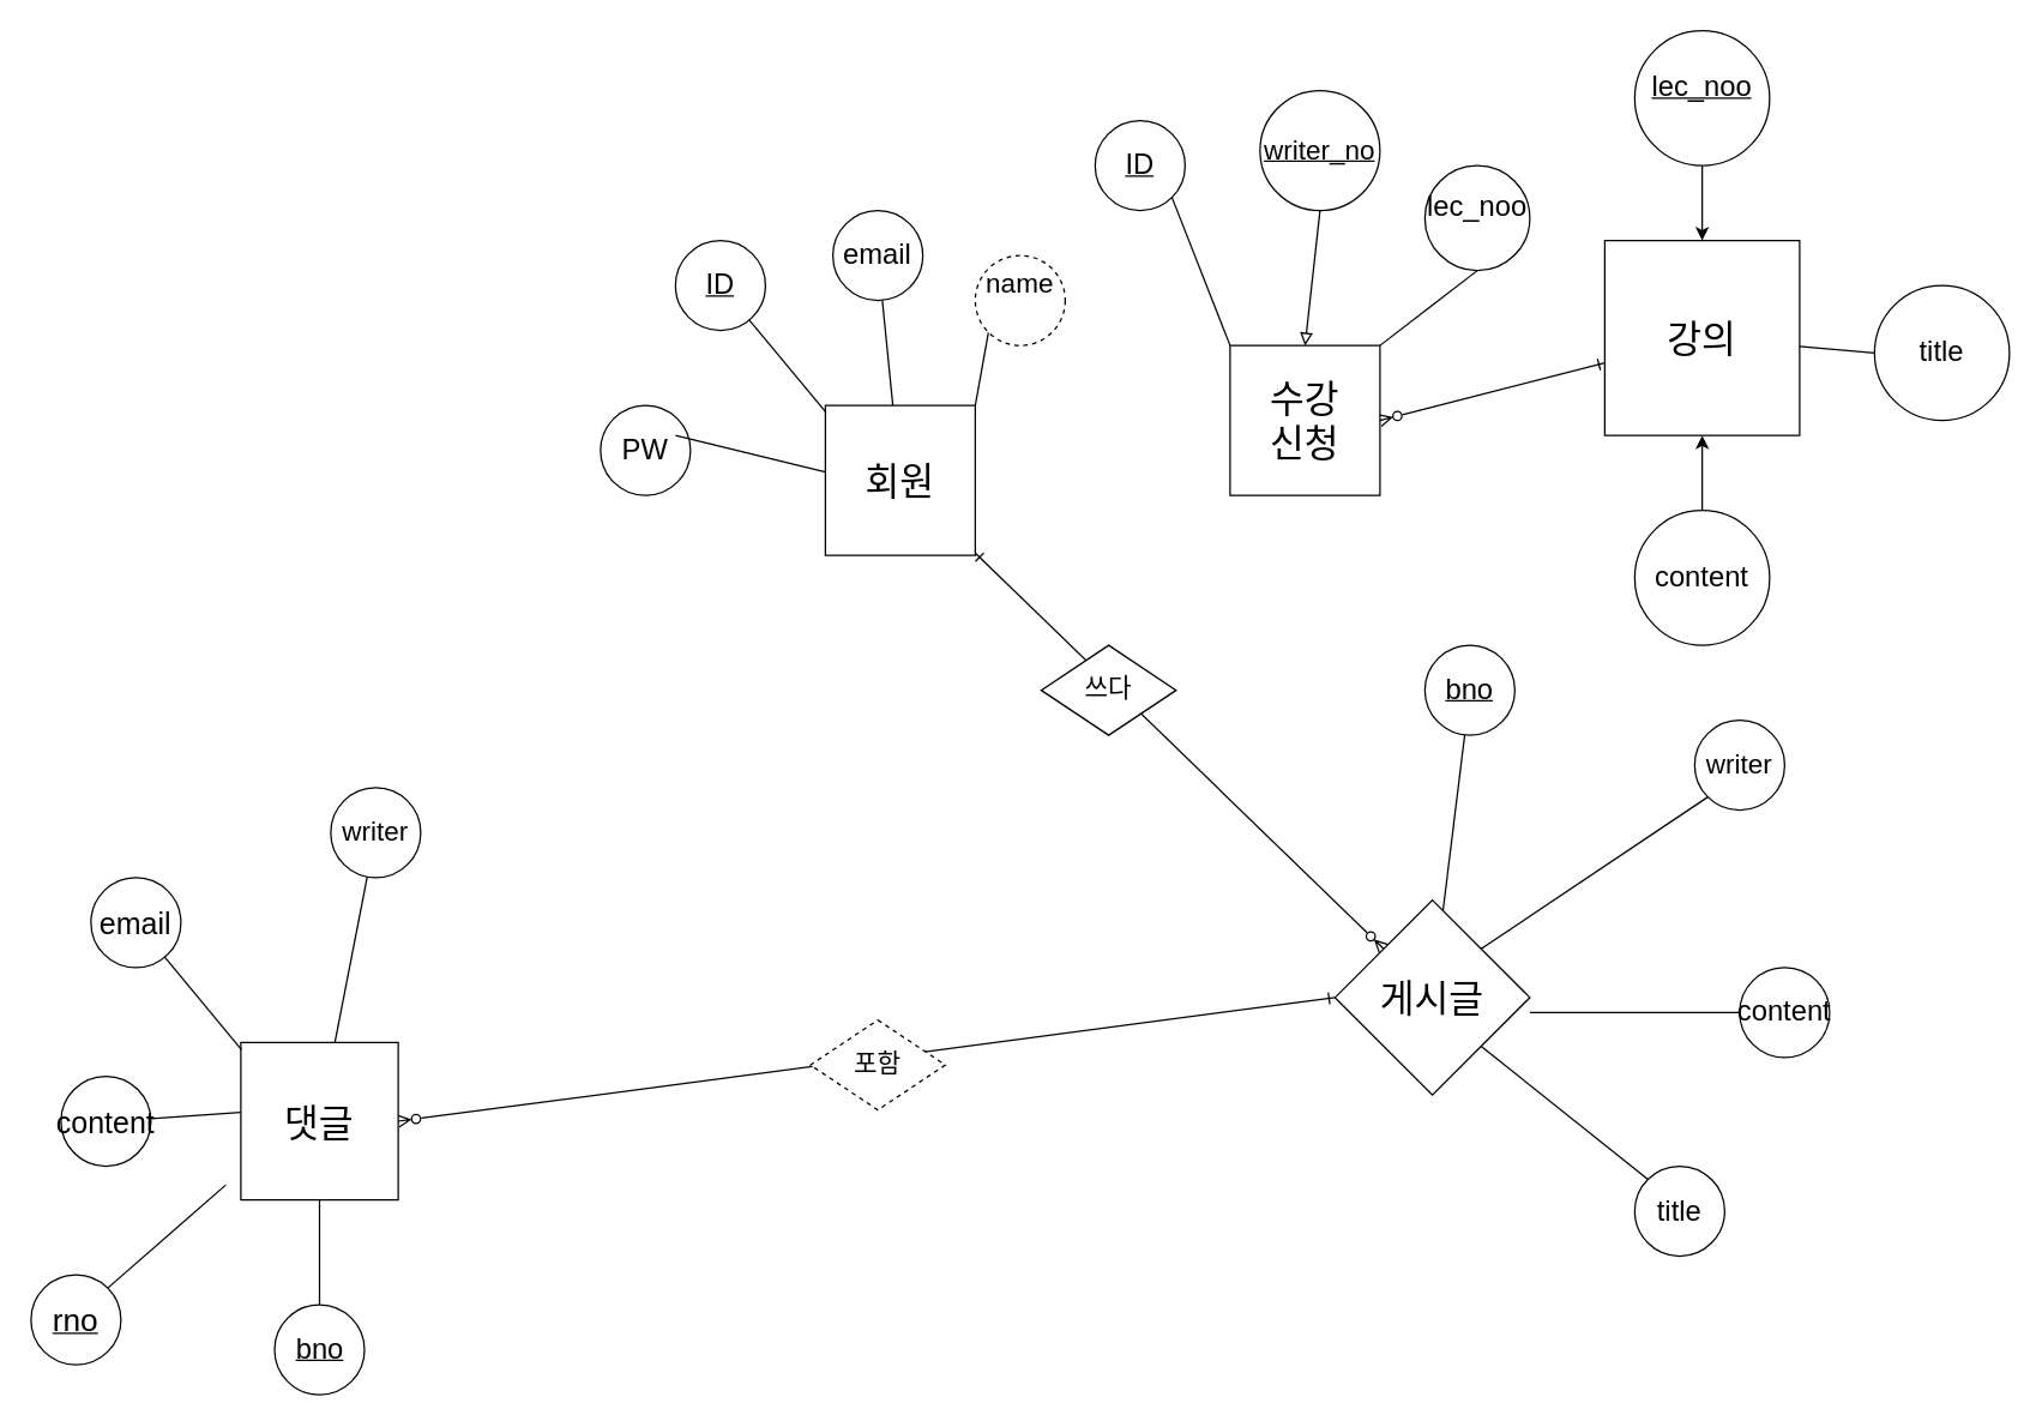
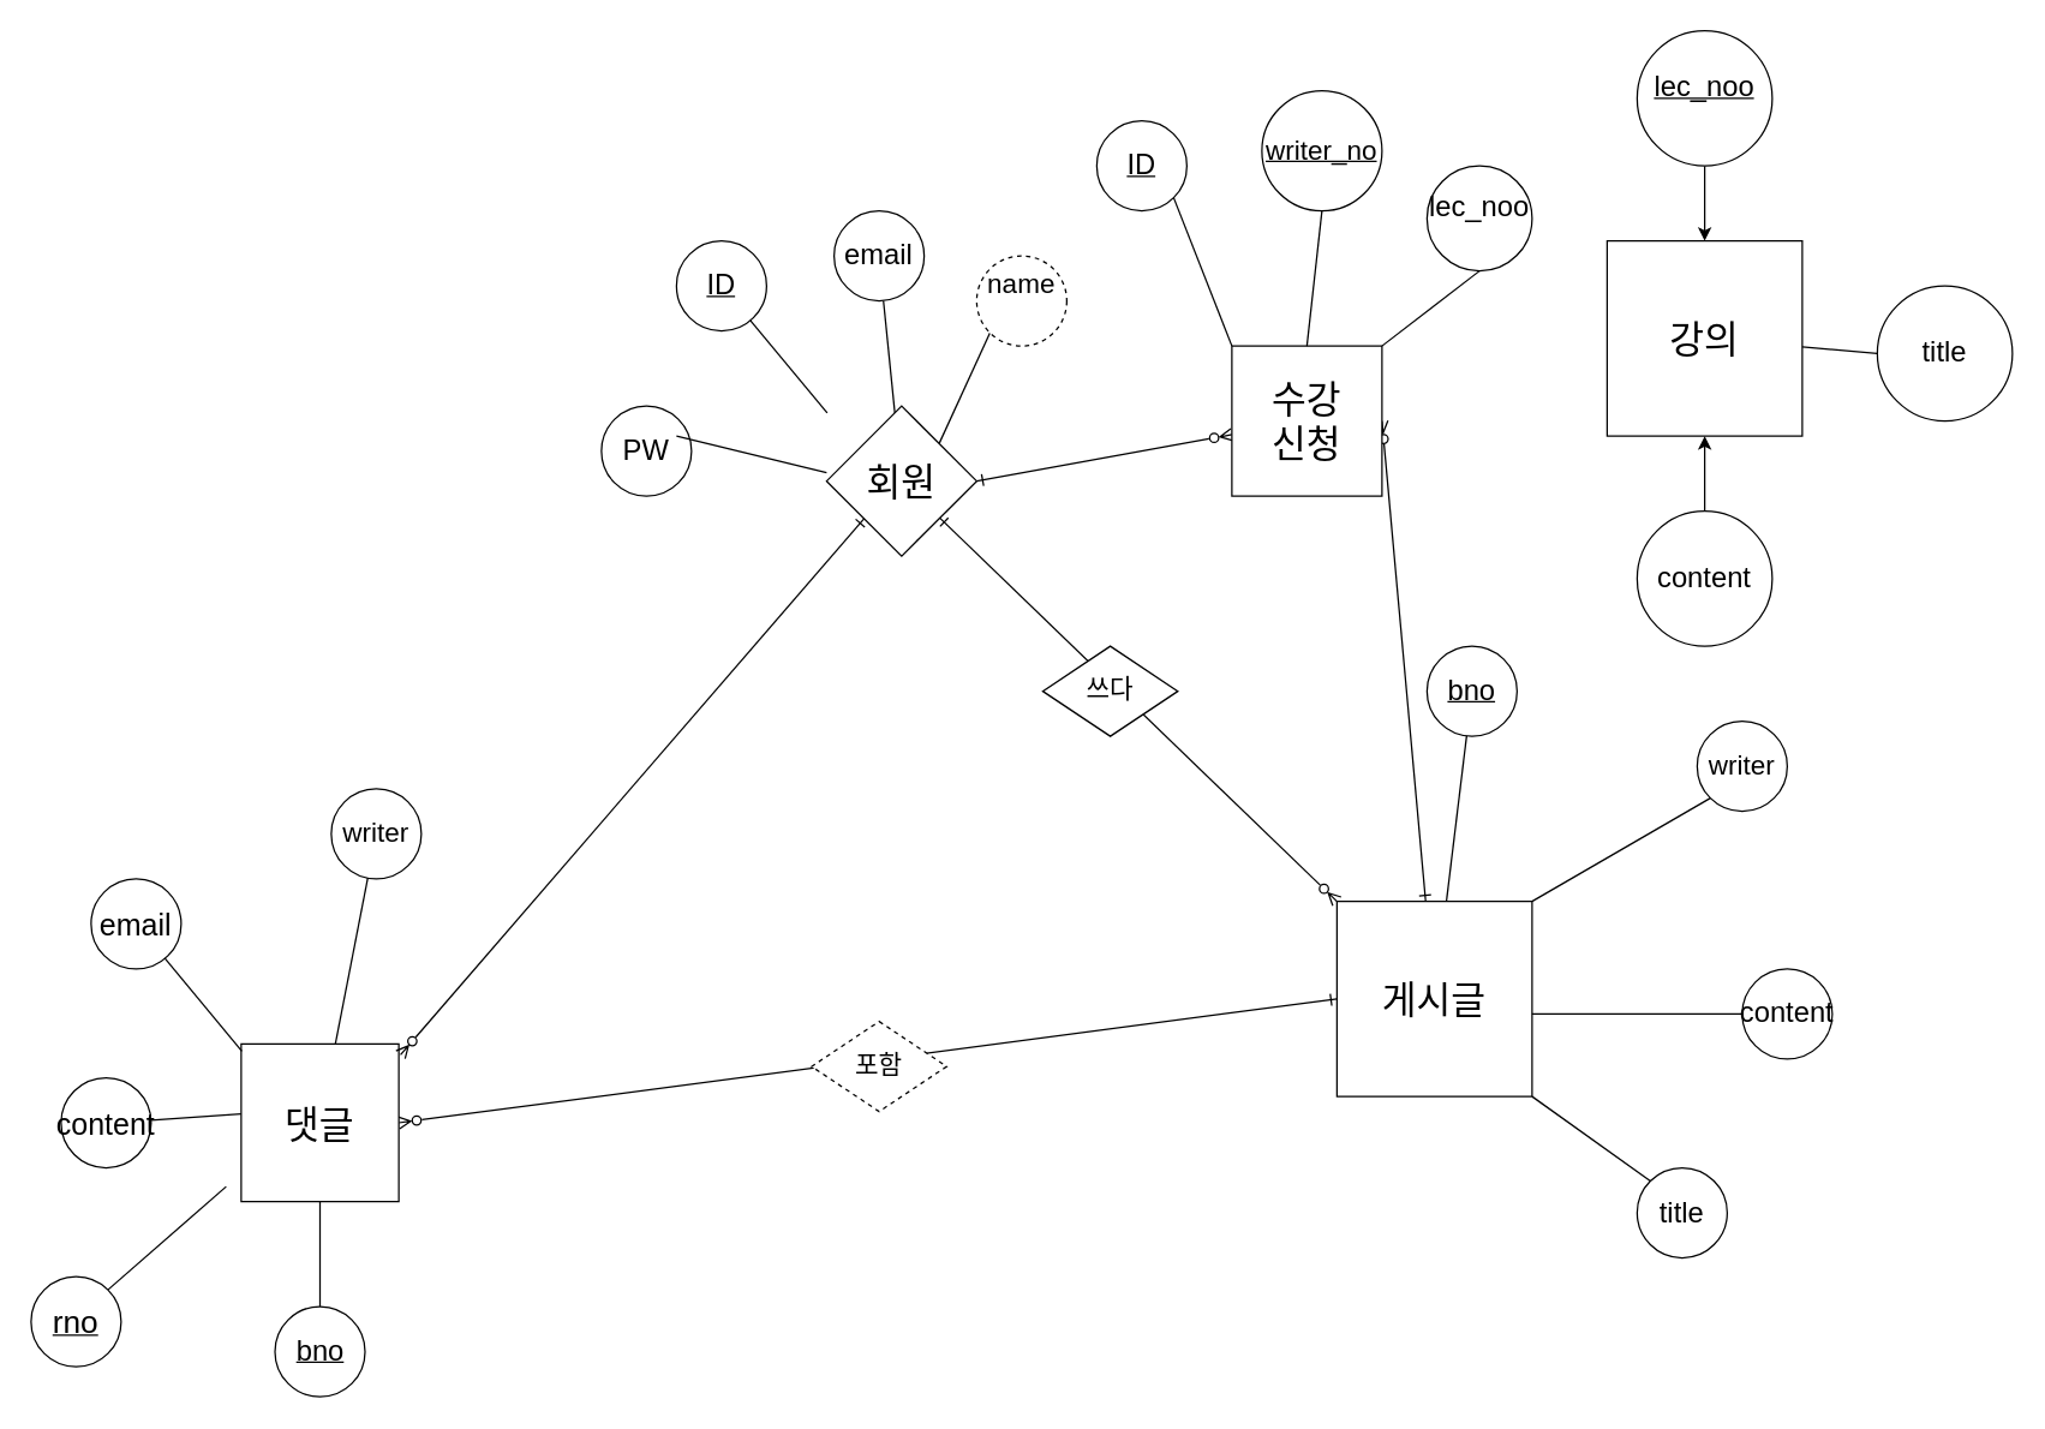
- <mxCell id="45" style="rounded=0;orthogonalLoop=1;jettySize=auto;html=1;exitX=0.5;exitY=1;exitDx=0;exitDy=0;entryX=0.5;entryY=0;entryDx=0;entryDy=0;endArrow=block;endFill=0;" edge="1" parent="1" source="46" target="44"><mxGeometry relative="1" as="geometry" /></mxCell>
+ <mxCell id="45" style="rounded=0;orthogonalLoop=1;jettySize=auto;html=1;exitX=0.5;exitY=1;exitDx=0;exitDy=0;entryX=0.5;entryY=0;entryDx=0;entryDy=0;endArrow=none;endFill=0;" edge="1" parent="1" source="46" target="44"><mxGeometry relative="1" as="geometry" /></mxCell>
- <mxCell id="42" style="rounded=0;orthogonalLoop=1;jettySize=auto;html=1;exitX=1;exitY=0.5;exitDx=0;exitDy=0;endArrow=ERone;endFill=0;startArrow=ERzeroToMany;startFill=0;" edge="1" parent="1" source="44" target="35"><mxGeometry relative="1" as="geometry" /></mxCell>
+ <mxCell id="42" style="rounded=0;orthogonalLoop=1;jettySize=auto;html=1;exitX=1;exitY=0.5;exitDx=0;exitDy=0;endArrow=ERone;endFill=0;startArrow=ERzeroToMany;startFill=0;" edge="1" parent="1" source="44" target="14"><mxGeometry relative="1" as="geometry" /></mxCell>
+ <mxCell id="2" style="rounded=0;orthogonalLoop=1;jettySize=auto;html=1;exitX=1;exitY=0.5;exitDx=0;exitDy=0;endArrow=ERzeroToMany;endFill=0;startArrow=ERone;startFill=0;" edge="1" parent="1" source="3" target="44"><mxGeometry relative="1" as="geometry" /></mxCell>
- <mxCell id="3" value="&lt;font style=&quot;font-size: 25px;&quot;&gt;회원&lt;/font&gt;" style="whiteSpace=wrap;html=1;aspect=fixed;" vertex="1" parent="1"><mxGeometry x="550" y="270" width="100" height="100" as="geometry" /></mxCell>
+ <mxCell id="3" value="&lt;font style=&quot;font-size: 25px;&quot;&gt;회원&lt;/font&gt;" style="rhombus;whiteSpace=wrap;html=1;aspect=fixed;" vertex="1" parent="1"><mxGeometry x="550" y="270" width="100" height="100" as="geometry" /></mxCell>
+ <mxCell id="34" style="rounded=0;orthogonalLoop=1;jettySize=auto;html=1;exitX=0;exitY=1;exitDx=0;exitDy=0;entryX=1.011;entryY=0.069;entryDx=0;entryDy=0;entryPerimeter=0;endArrow=ERzeroToMany;endFill=0;startArrow=ERone;startFill=0;" edge="1" parent="1" source="3" target="22"><mxGeometry relative="1" as="geometry" /></mxCell>
- <mxCell id="14" value="&lt;span style=&quot;font-size: 25px;&quot;&gt;게시글&lt;/span&gt;" style="rhombus;whiteSpace=wrap;html=1;aspect=fixed;" vertex="1" parent="1"><mxGeometry x="890" y="600" width="130" height="130" as="geometry" /></mxCell>
+ <mxCell id="14" value="&lt;span style=&quot;font-size: 25px;&quot;&gt;게시글&lt;/span&gt;" style="whiteSpace=wrap;html=1;aspect=fixed;" vertex="1" parent="1"><mxGeometry x="890" y="600" width="130" height="130" as="geometry" /></mxCell>
